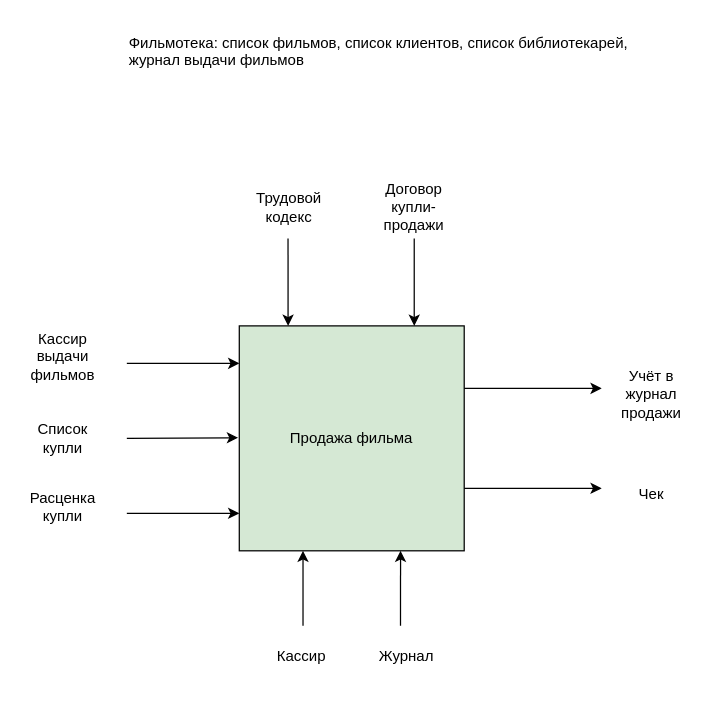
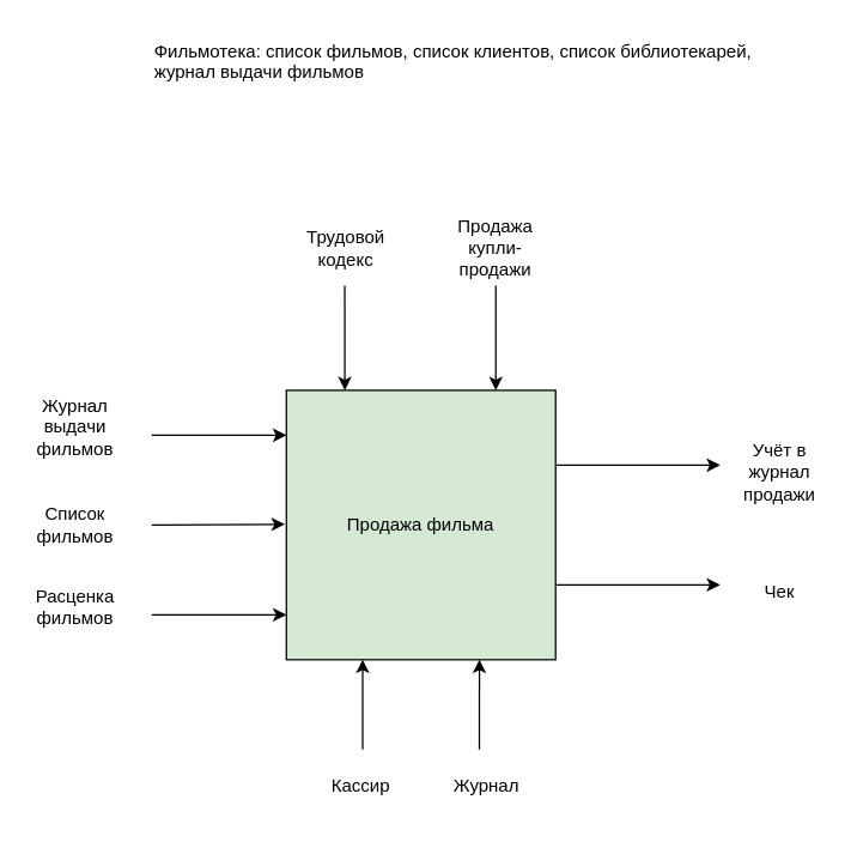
- <mxCell id="21" value="Договор купли-продажи" style="text;html=1;align=center;verticalAlign=middle;whiteSpace=wrap;rounded=0;" vertex="1" parent="1"><mxGeometry x="301" y="150" width="60" height="30" as="geometry" /></mxCell>
+ <mxCell id="21" value="Продажа купли-продажи" style="text;html=1;align=center;verticalAlign=middle;whiteSpace=wrap;rounded=0;" vertex="1" parent="1"><mxGeometry x="301" y="150" width="60" height="30" as="geometry" /></mxCell>
- <mxCell id="5" value="Кассир выдачи фильмов" style="text;html=1;align=center;verticalAlign=middle;whiteSpace=wrap;rounded=0;" vertex="1" parent="1"><mxGeometry x="20" y="270" width="60" height="30" as="geometry" /></mxCell>
+ <mxCell id="5" value="Журнал выдачи фильмов" style="text;html=1;align=center;verticalAlign=middle;whiteSpace=wrap;rounded=0;" vertex="1" parent="1"><mxGeometry x="20" y="270" width="60" height="30" as="geometry" /></mxCell>
- <mxCell id="7" value="Список купли" style="text;html=1;align=center;verticalAlign=middle;whiteSpace=wrap;rounded=0;" vertex="1" parent="1"><mxGeometry x="20" y="335" width="60" height="30" as="geometry" /></mxCell>
+ <mxCell id="7" value="Список фильмов" style="text;html=1;align=center;verticalAlign=middle;whiteSpace=wrap;rounded=0;" vertex="1" parent="1"><mxGeometry x="20" y="335" width="60" height="30" as="geometry" /></mxCell>
- <mxCell id="13" value="Расценка купли" style="text;html=1;align=center;verticalAlign=middle;whiteSpace=wrap;rounded=0;" vertex="1" parent="1"><mxGeometry x="20" y="380" width="60" height="50" as="geometry" /></mxCell>
+ <mxCell id="13" value="Расценка фильмов" style="text;html=1;align=center;verticalAlign=middle;whiteSpace=wrap;rounded=0;" vertex="1" parent="1"><mxGeometry x="20" y="380" width="60" height="50" as="geometry" /></mxCell>
